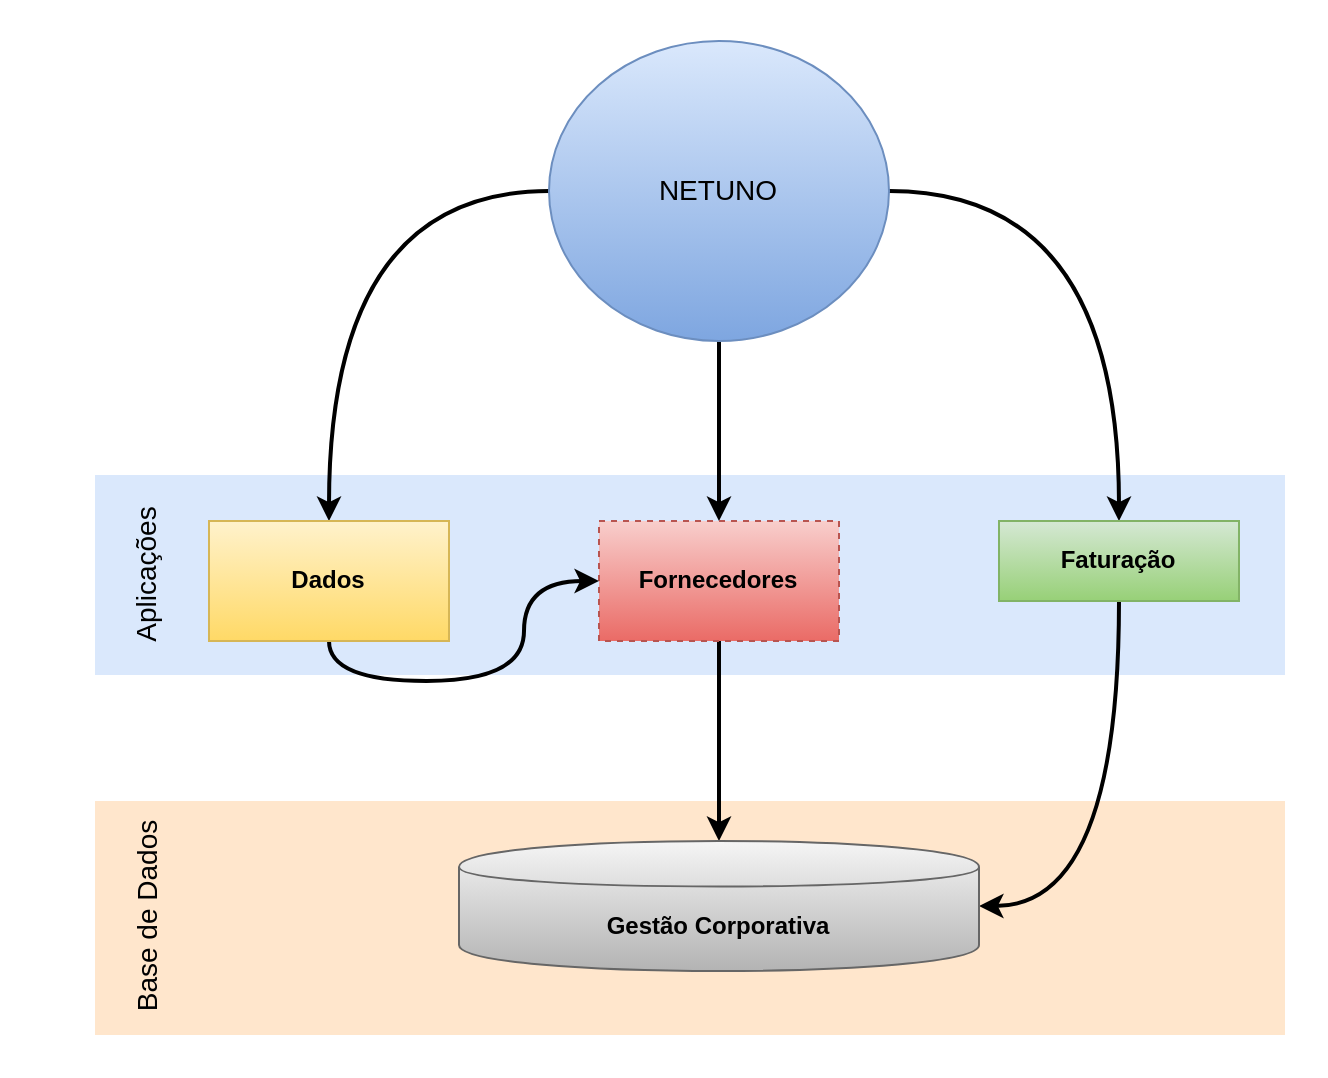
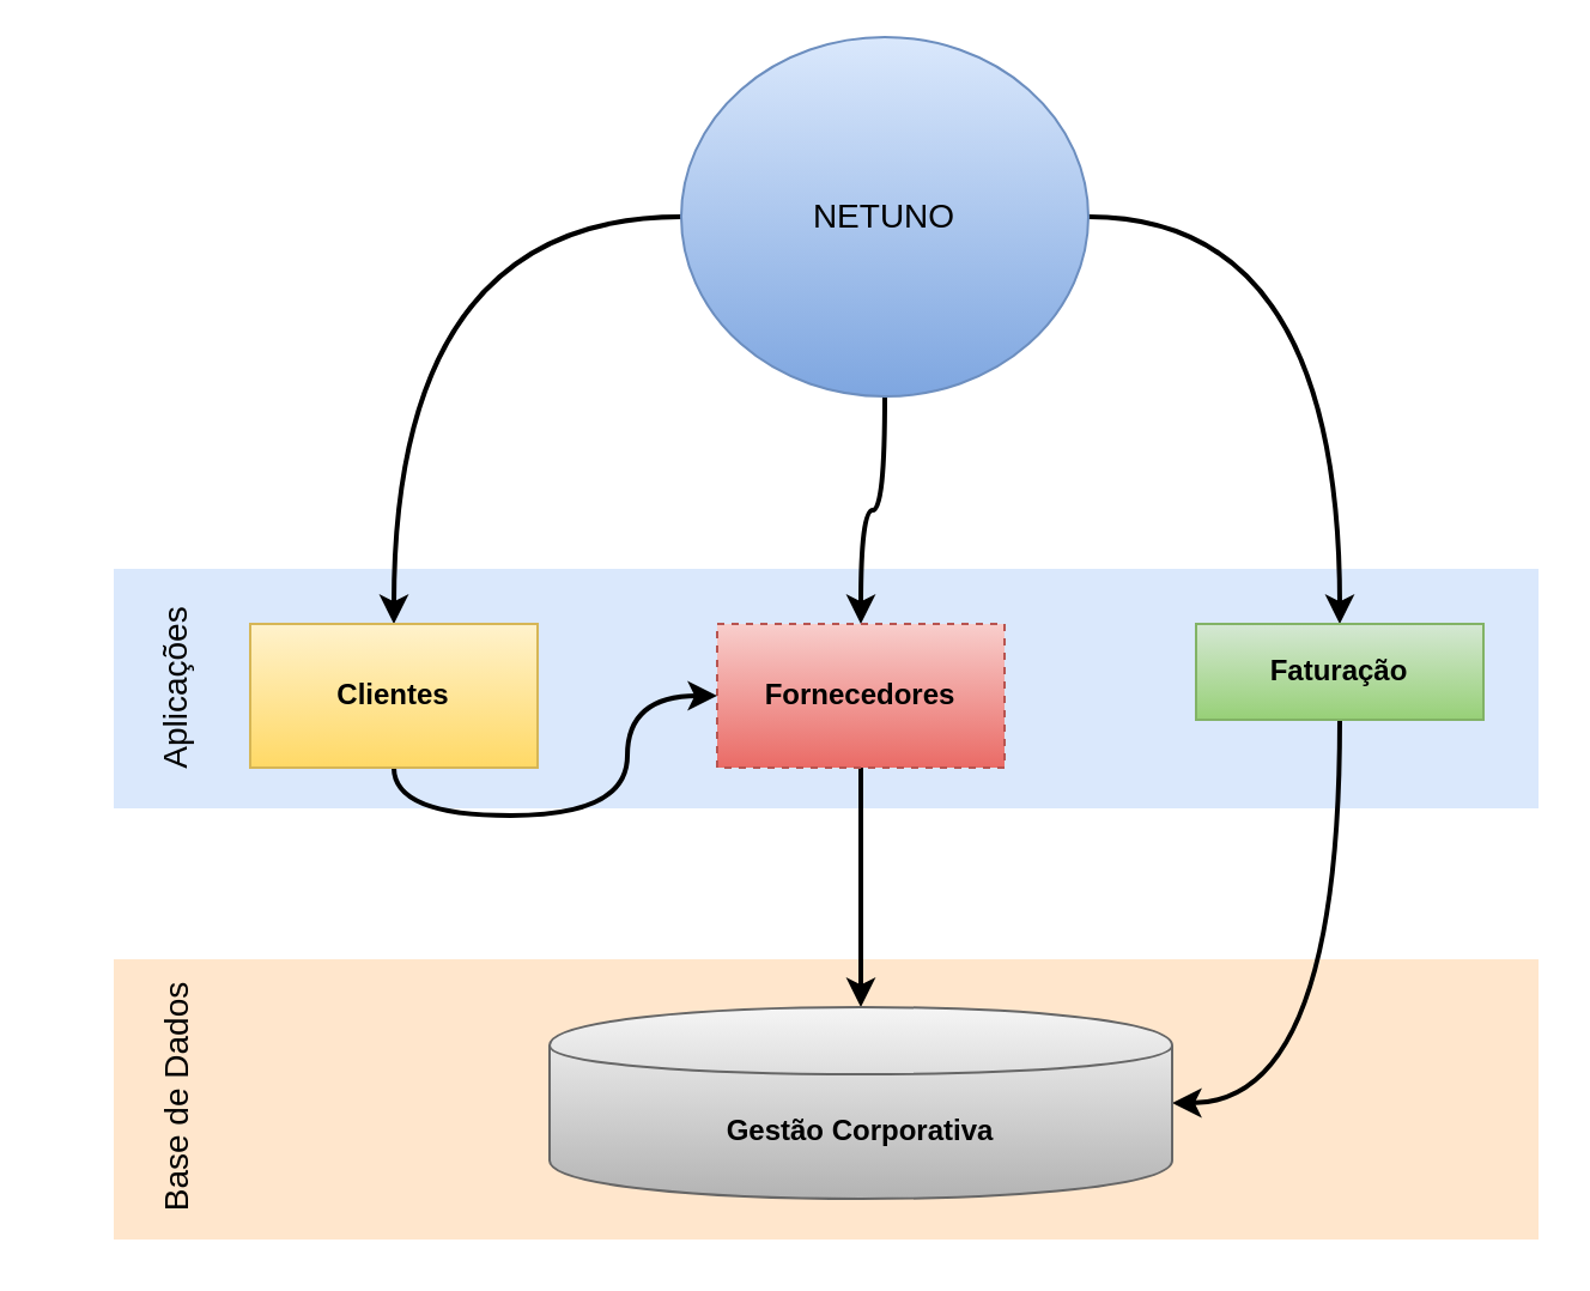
- <mxCell id="8" value="&lt;span style=&quot;font-size: 14px;&quot;&gt;NETUNO&lt;/span&gt;" style="ellipse;whiteSpace=wrap;html=1;fillColor=#dae8fc;strokeColor=#6c8ebf;gradientColor=#7ea6e0;fontSize=14;fontStyle=0" vertex="1" parent="1"><mxGeometry x="274" y="20" width="170" height="150" as="geometry" /></mxCell>
+ <mxCell id="8" value="&lt;span style=&quot;font-size: 14px;&quot;&gt;NETUNO&lt;/span&gt;" style="ellipse;whiteSpace=wrap;html=1;fillColor=#dae8fc;strokeColor=#6c8ebf;gradientColor=#7ea6e0;fontSize=14;fontStyle=0" vertex="1" parent="1"><mxGeometry x="284" y="15" width="170" height="150" as="geometry" /></mxCell>
- <mxCell id="14" value="&lt;b&gt;Dados&lt;/b&gt;" style="rounded=0;whiteSpace=wrap;html=1;gradientColor=#ffd966;fillColor=#fff2cc;strokeColor=#d6b656;" vertex="1" parent="1"><mxGeometry x="104" y="260" width="120" height="60" as="geometry" /></mxCell>
+ <mxCell id="14" value="&lt;b&gt;Clientes&lt;/b&gt;" style="rounded=0;whiteSpace=wrap;html=1;gradientColor=#ffd966;fillColor=#fff2cc;strokeColor=#d6b656;" vertex="1" parent="1"><mxGeometry x="104" y="260" width="120" height="60" as="geometry" /></mxCell>
- <mxCell id="15" value="&lt;div&gt;&lt;b&gt;Gestão Corporativa&lt;/b&gt;&lt;br&gt;&lt;/div&gt;" style="shape=cylinder;whiteSpace=wrap;html=1;boundedLbl=1;backgroundOutline=1;gradientColor=#b3b3b3;fillColor=#f5f5f5;strokeColor=#666666;" vertex="1" parent="1"><mxGeometry x="229" y="420" width="260" height="65" as="geometry" /></mxCell>
+ <mxCell id="15" value="&lt;div&gt;&lt;b&gt;Gestão Corporativa&lt;/b&gt;&lt;br&gt;&lt;/div&gt;" style="shape=cylinder;whiteSpace=wrap;html=1;boundedLbl=1;backgroundOutline=1;gradientColor=#b3b3b3;fillColor=#f5f5f5;strokeColor=#666666;" vertex="1" parent="1"><mxGeometry x="229" y="420" width="260" height="80" as="geometry" /></mxCell>
